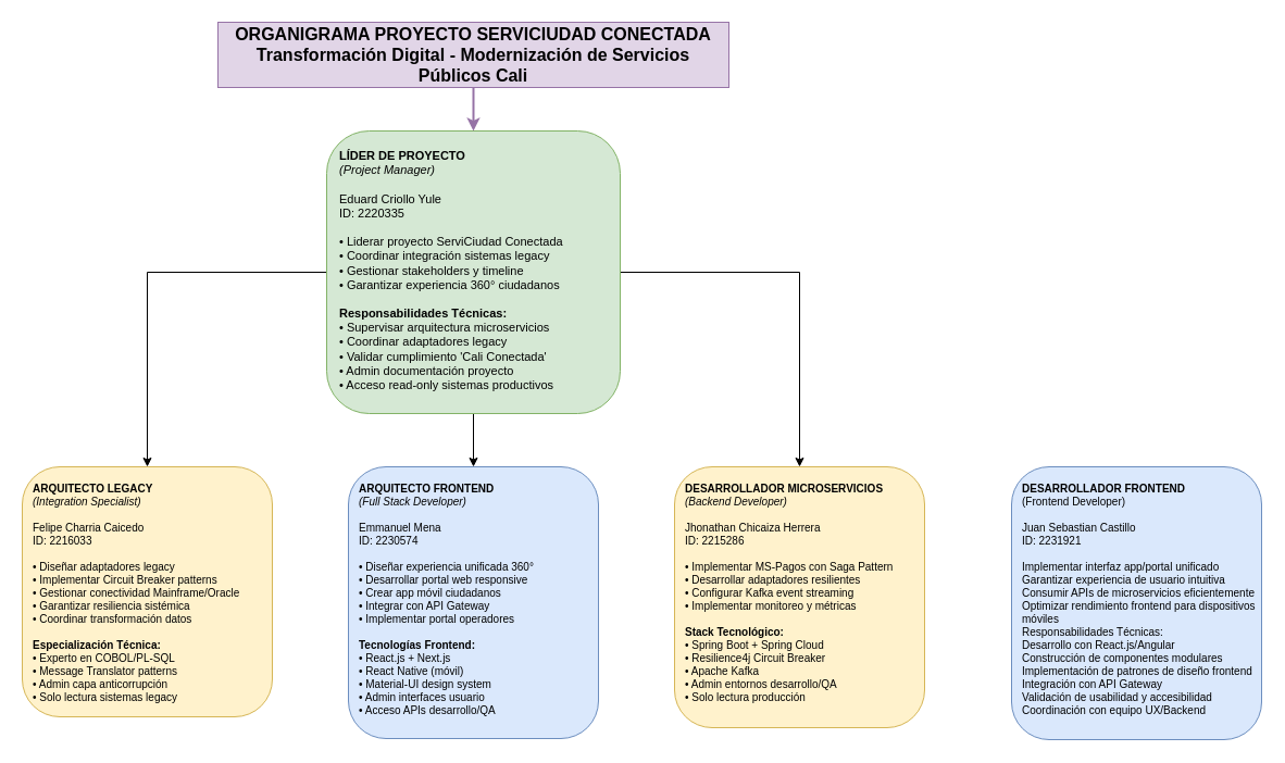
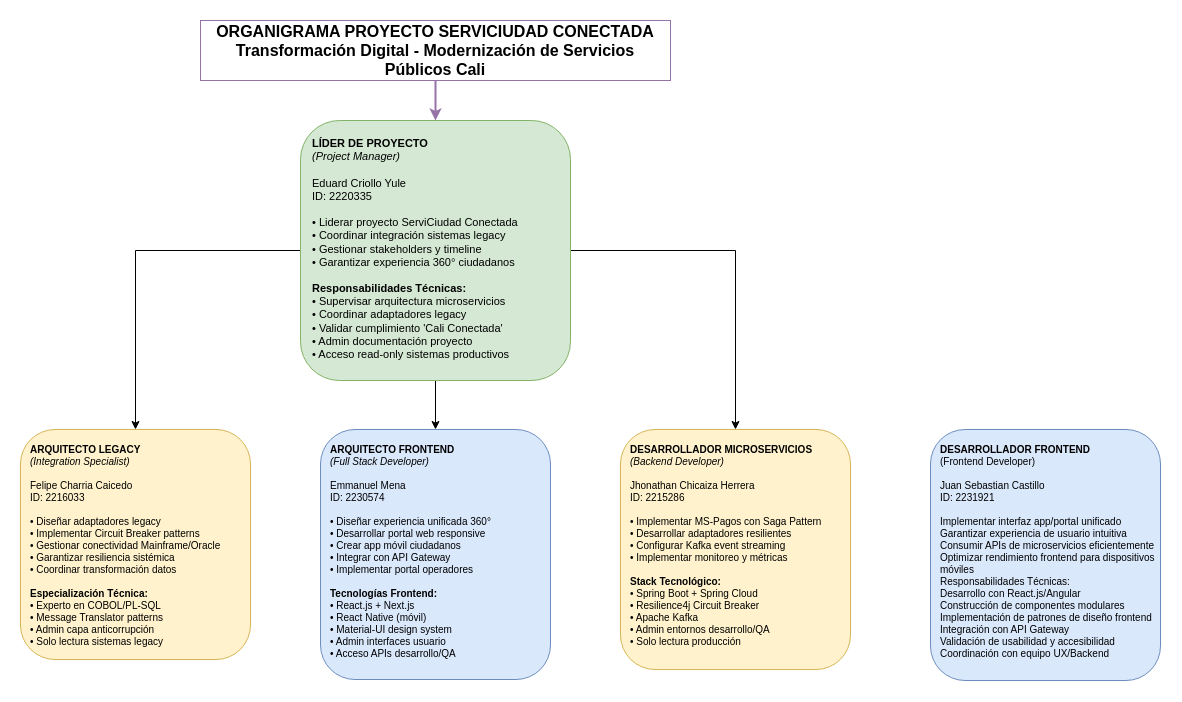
- <mxCell id="2" value="ORGANIGRAMA PROYECTO SERVICIUDAD CONECTADA&#10;Transformación Digital - Modernización de Servicios Públicos Cali" style="rounded=0;whiteSpace=wrap;html=1;fontSize=16;fontStyle=1;fillColor=#e1d5e7;strokeColor=#9673a6;align=center;" parent="1" vertex="1"><mxGeometry x="200" y="20" width="470" height="60" as="geometry" /></mxCell>
+ <mxCell id="2" value="ORGANIGRAMA PROYECTO SERVICIUDAD CONECTADA&#10;Transformación Digital - Modernización de Servicios Públicos Cali" style="rounded=0;whiteSpace=wrap;html=1;fontSize=16;fontStyle=1;fillColor=#ffffff;strokeColor=#9673a6;align=center;" parent="1" vertex="1"><mxGeometry x="200" y="20" width="470" height="60" as="geometry" /></mxCell>
